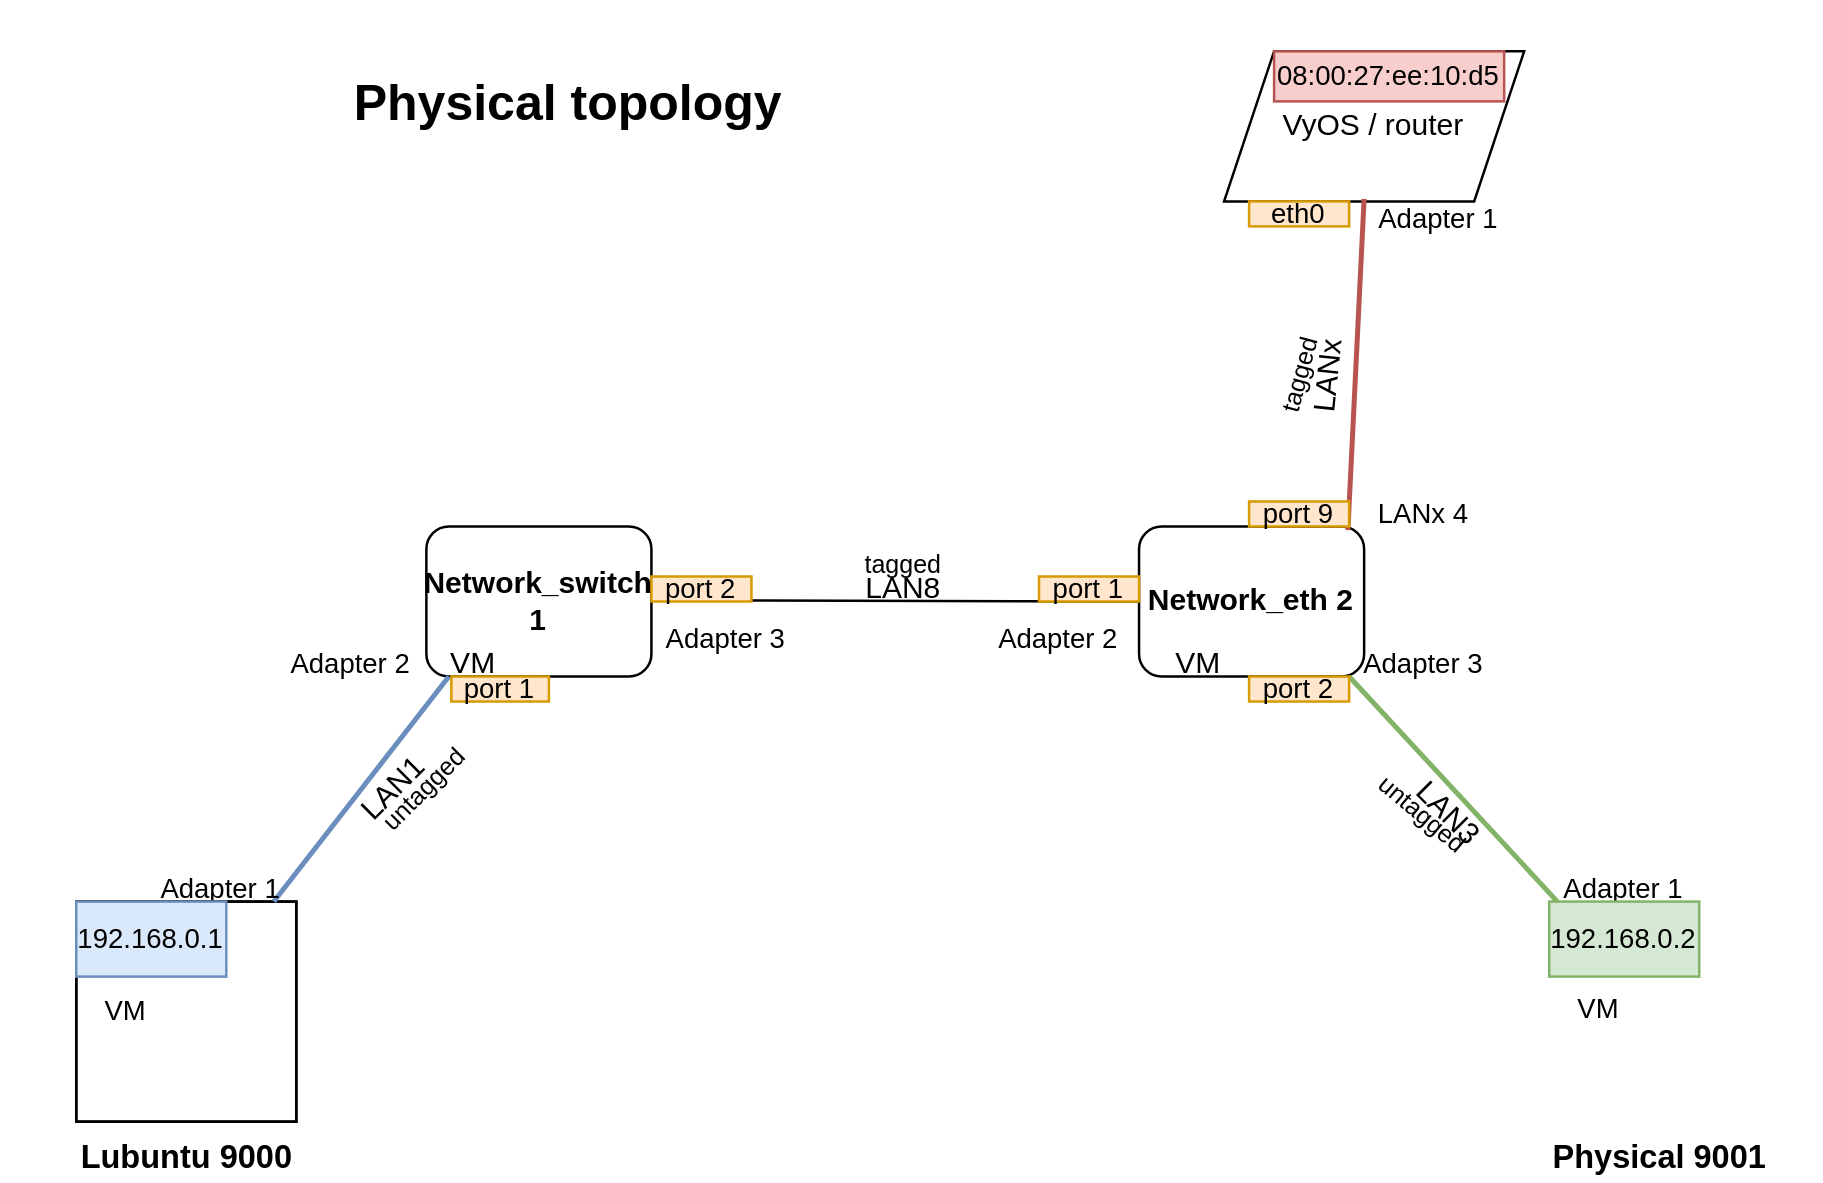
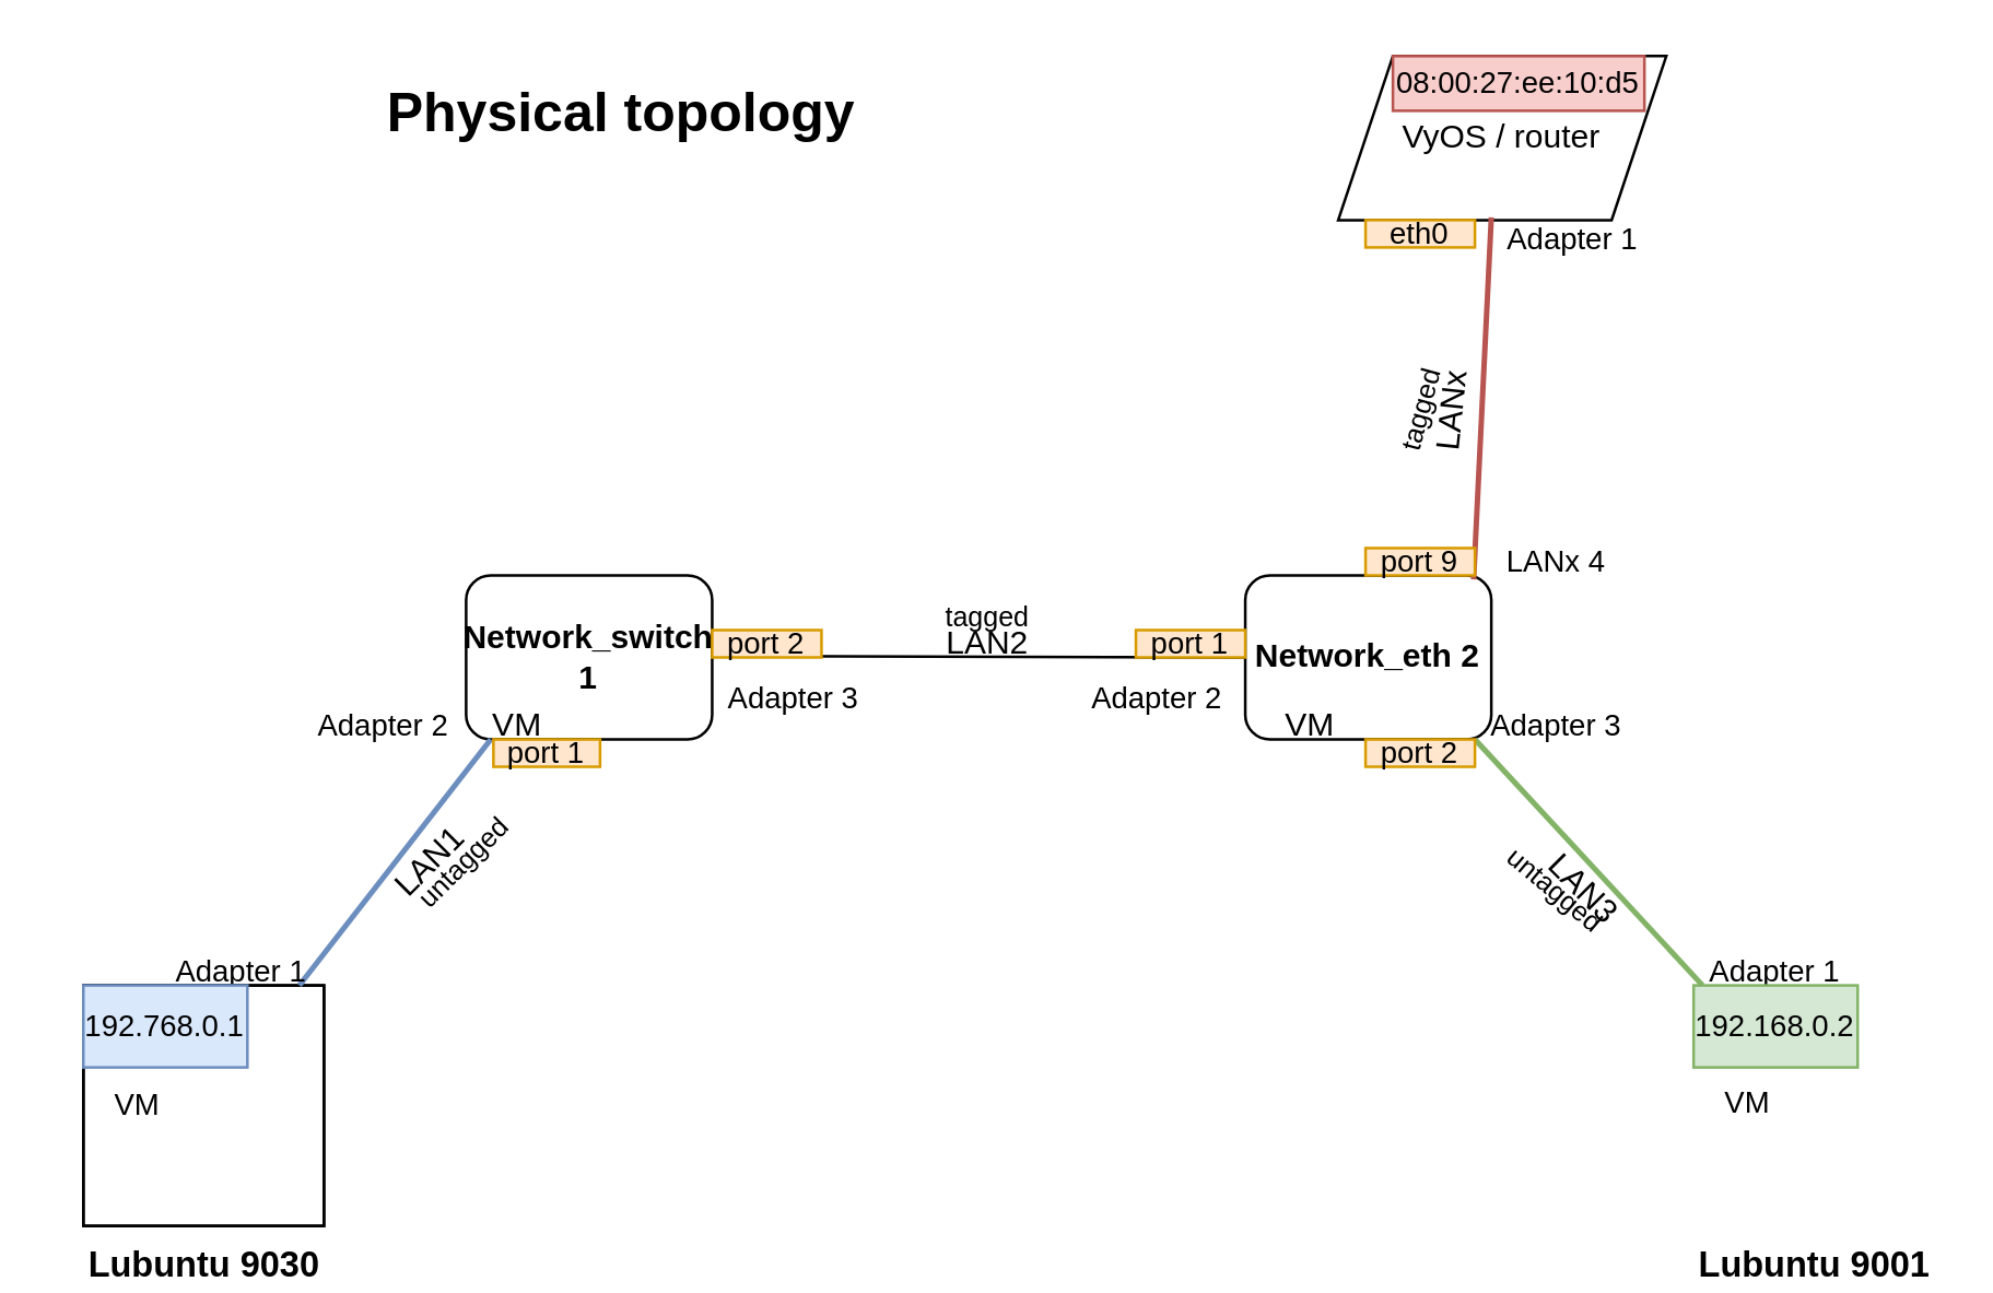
- <mxCell id="13" value="LAN8" style="text;html=1;strokeColor=none;fillColor=none;align=center;verticalAlign=middle;whiteSpace=wrap;rounded=0;" parent="1" vertex="1"><mxGeometry x="331" y="220" width="60" height="30" as="geometry" /></mxCell>
+ <mxCell id="13" value="LAN2" style="text;html=1;strokeColor=none;fillColor=none;align=center;verticalAlign=middle;whiteSpace=wrap;rounded=0;" parent="1" vertex="1"><mxGeometry x="331" y="220" width="60" height="30" as="geometry" /></mxCell>
- <mxCell id="26" value="192.168.0.1" style="text;html=1;strokeColor=#6c8ebf;fillColor=#dae8fc;align=center;verticalAlign=middle;whiteSpace=wrap;rounded=0;fontSize=11;" parent="1" vertex="1"><mxGeometry x="30" y="360" width="60" height="30" as="geometry" /></mxCell>
+ <mxCell id="26" value="192.768.0.1" style="text;html=1;strokeColor=#6c8ebf;fillColor=#dae8fc;align=center;verticalAlign=middle;whiteSpace=wrap;rounded=0;fontSize=11;" parent="1" vertex="1"><mxGeometry x="30" y="360" width="60" height="30" as="geometry" /></mxCell>
- <mxCell id="6" value="Lubuntu 9000" style="shape=image;html=1;verticalAlign=top;verticalLabelPosition=bottom;labelBackgroundColor=#ffffff;imageAspect=0;aspect=fixed;image=https://cdn1.iconfinder.com/data/icons/100-basic-for-user-interface/32/29-Screen-128.png;fontStyle=1;fontSize=13;imageBorder=default;imageBackground=default;" parent="1" vertex="1"><mxGeometry x="30" y="360" width="88" height="88" as="geometry" /></mxCell>
+ <mxCell id="6" value="Lubuntu 9030" style="shape=image;html=1;verticalAlign=top;verticalLabelPosition=bottom;labelBackgroundColor=#ffffff;imageAspect=0;aspect=fixed;image=https://cdn1.iconfinder.com/data/icons/100-basic-for-user-interface/32/29-Screen-128.png;fontStyle=1;fontSize=13;imageBorder=default;imageBackground=default;" parent="1" vertex="1"><mxGeometry x="30" y="360" width="88" height="88" as="geometry" /></mxCell>
- <mxCell id="18" value="Physical 9001" style="shape=image;html=1;verticalAlign=top;verticalLabelPosition=bottom;labelBackgroundColor=#ffffff;imageAspect=0;aspect=fixed;image=https://cdn1.iconfinder.com/data/icons/100-basic-for-user-interface/32/29-Screen-128.png;fontStyle=1;fontSize=13;imageBackground=default;" parent="1" vertex="1"><mxGeometry x="619" y="360" width="88" height="88" as="geometry" /></mxCell>
+ <mxCell id="18" value="Lubuntu 9001" style="shape=image;html=1;verticalAlign=top;verticalLabelPosition=bottom;labelBackgroundColor=#ffffff;imageAspect=0;aspect=fixed;image=https://cdn1.iconfinder.com/data/icons/100-basic-for-user-interface/32/29-Screen-128.png;fontStyle=1;fontSize=13;imageBackground=default;" parent="1" vertex="1"><mxGeometry x="619" y="360" width="88" height="88" as="geometry" /></mxCell>
